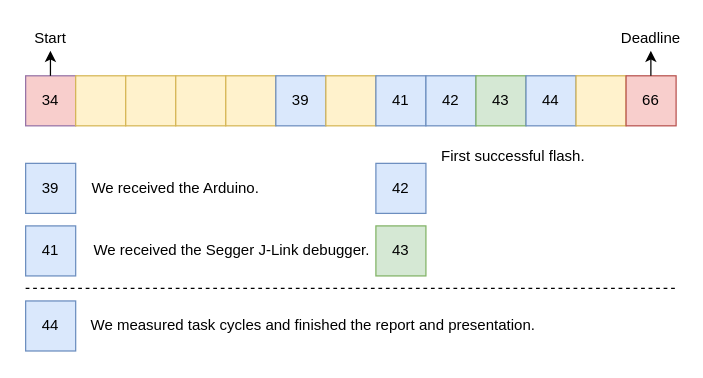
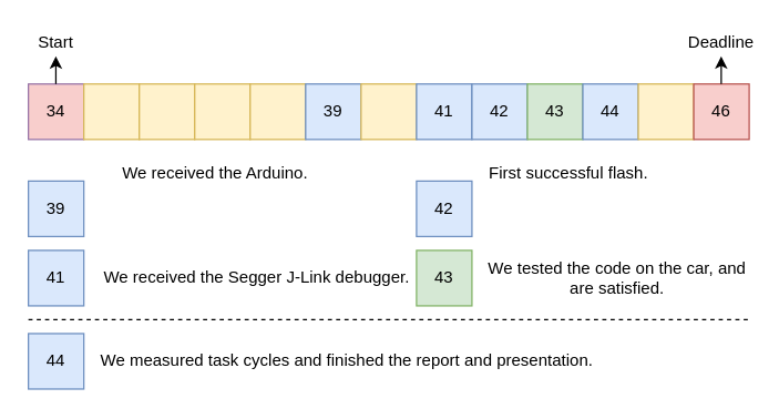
- <mxCell id="14" value="66" style="rounded=0;whiteSpace=wrap;html=1;fillColor=#f8cecc;strokeColor=#b85450;" vertex="1" parent="1"><mxGeometry x="500" y="60" width="40" height="40" as="geometry" /></mxCell>
+ <mxCell id="14" value="46" style="rounded=0;whiteSpace=wrap;html=1;fillColor=#f8cecc;strokeColor=#b85450;" vertex="1" parent="1"><mxGeometry x="500" y="60" width="40" height="40" as="geometry" /></mxCell>
- <mxCell id="15" value="We&amp;nbsp;&lt;span&gt;received&lt;/span&gt;&amp;nbsp;the Arduino." style="text;html=1;strokeColor=none;fillColor=none;align=center;verticalAlign=middle;whiteSpace=wrap;rounded=0;" vertex="1" parent="1"><mxGeometry x="70" y="140" width="140" height="20" as="geometry" /></mxCell>
+ <mxCell id="15" value="We&amp;nbsp;&lt;span&gt;received&lt;/span&gt;&amp;nbsp;the Arduino." style="text;html=1;strokeColor=none;fillColor=none;align=center;verticalAlign=middle;whiteSpace=wrap;rounded=0;" vertex="1" parent="1"><mxGeometry x="85" y="115" width="140" height="20" as="geometry" /></mxCell>
+ <mxCell id="22" value="We tested the code on the car, and are satisfied." style="text;html=1;strokeColor=none;fillColor=none;align=center;verticalAlign=middle;whiteSpace=wrap;rounded=0;" vertex="1" parent="1"><mxGeometry x="350" y="190" width="190" height="20" as="geometry" /></mxCell>
